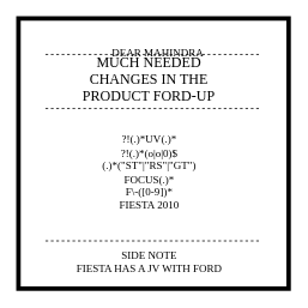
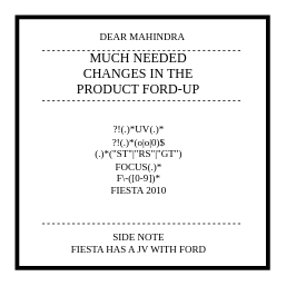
- <mxCell id="3" value="DEAR MAHINDRA" style="text;html=1;strokeColor=none;fillColor=none;align=center;verticalAlign=middle;whiteSpace=wrap;rounded=0;fontFamily=xkcd;" parent="1" vertex="1"><mxGeometry x="80" y="49" width="190" height="20" as="geometry" /></mxCell>
+ <mxCell id="3" value="DEAR MAHINDRA" style="text;html=1;strokeColor=none;fillColor=none;align=center;verticalAlign=middle;whiteSpace=wrap;rounded=0;fontFamily=xkcd;" parent="1" vertex="1"><mxGeometry x="75" y="34" width="190" height="20" as="geometry" /></mxCell>
